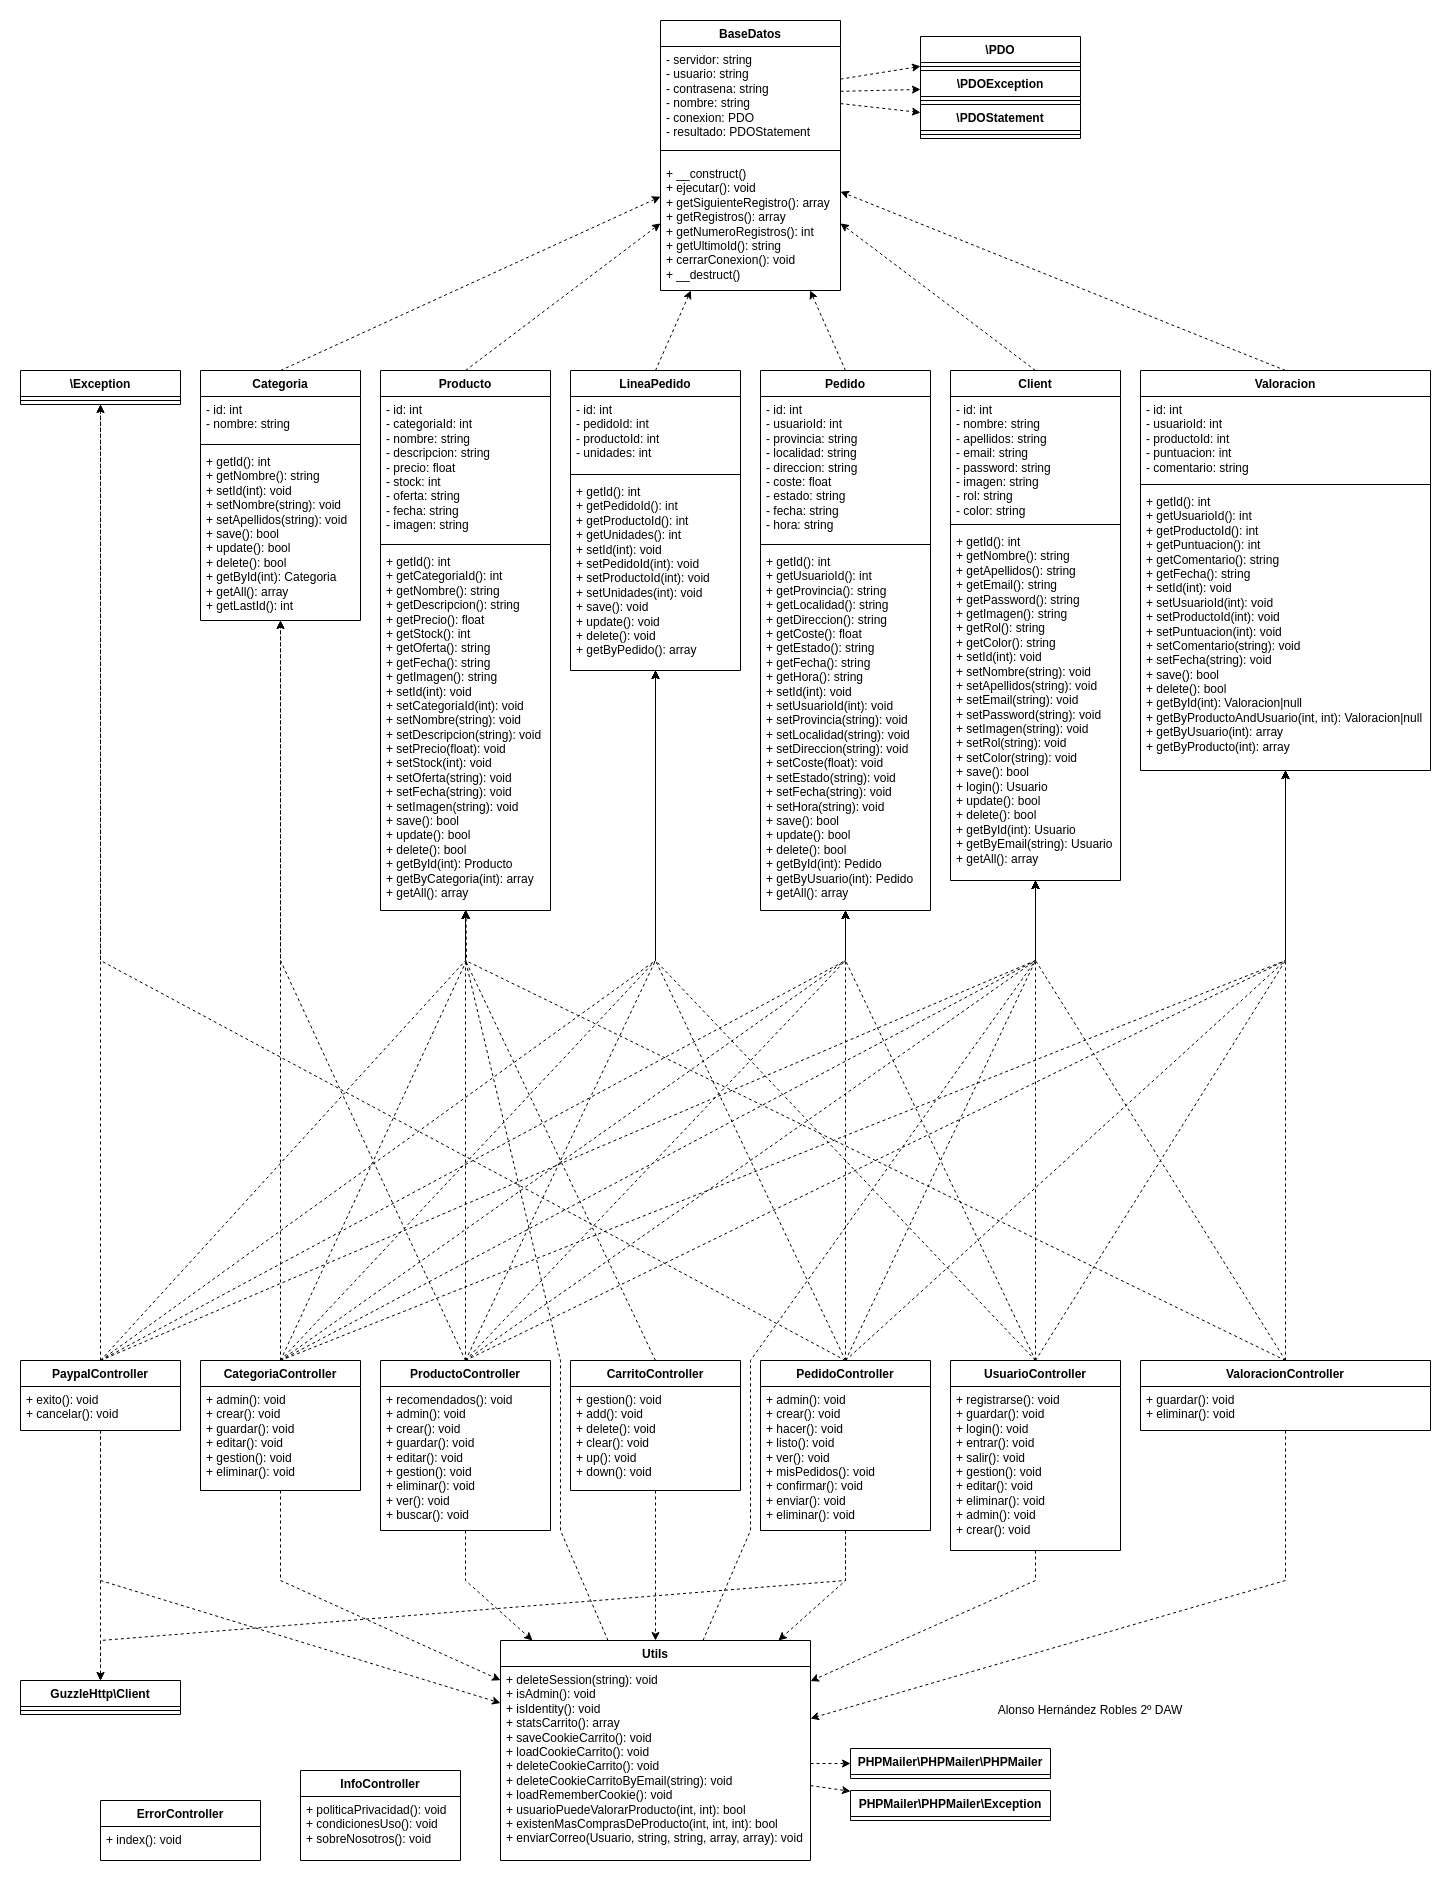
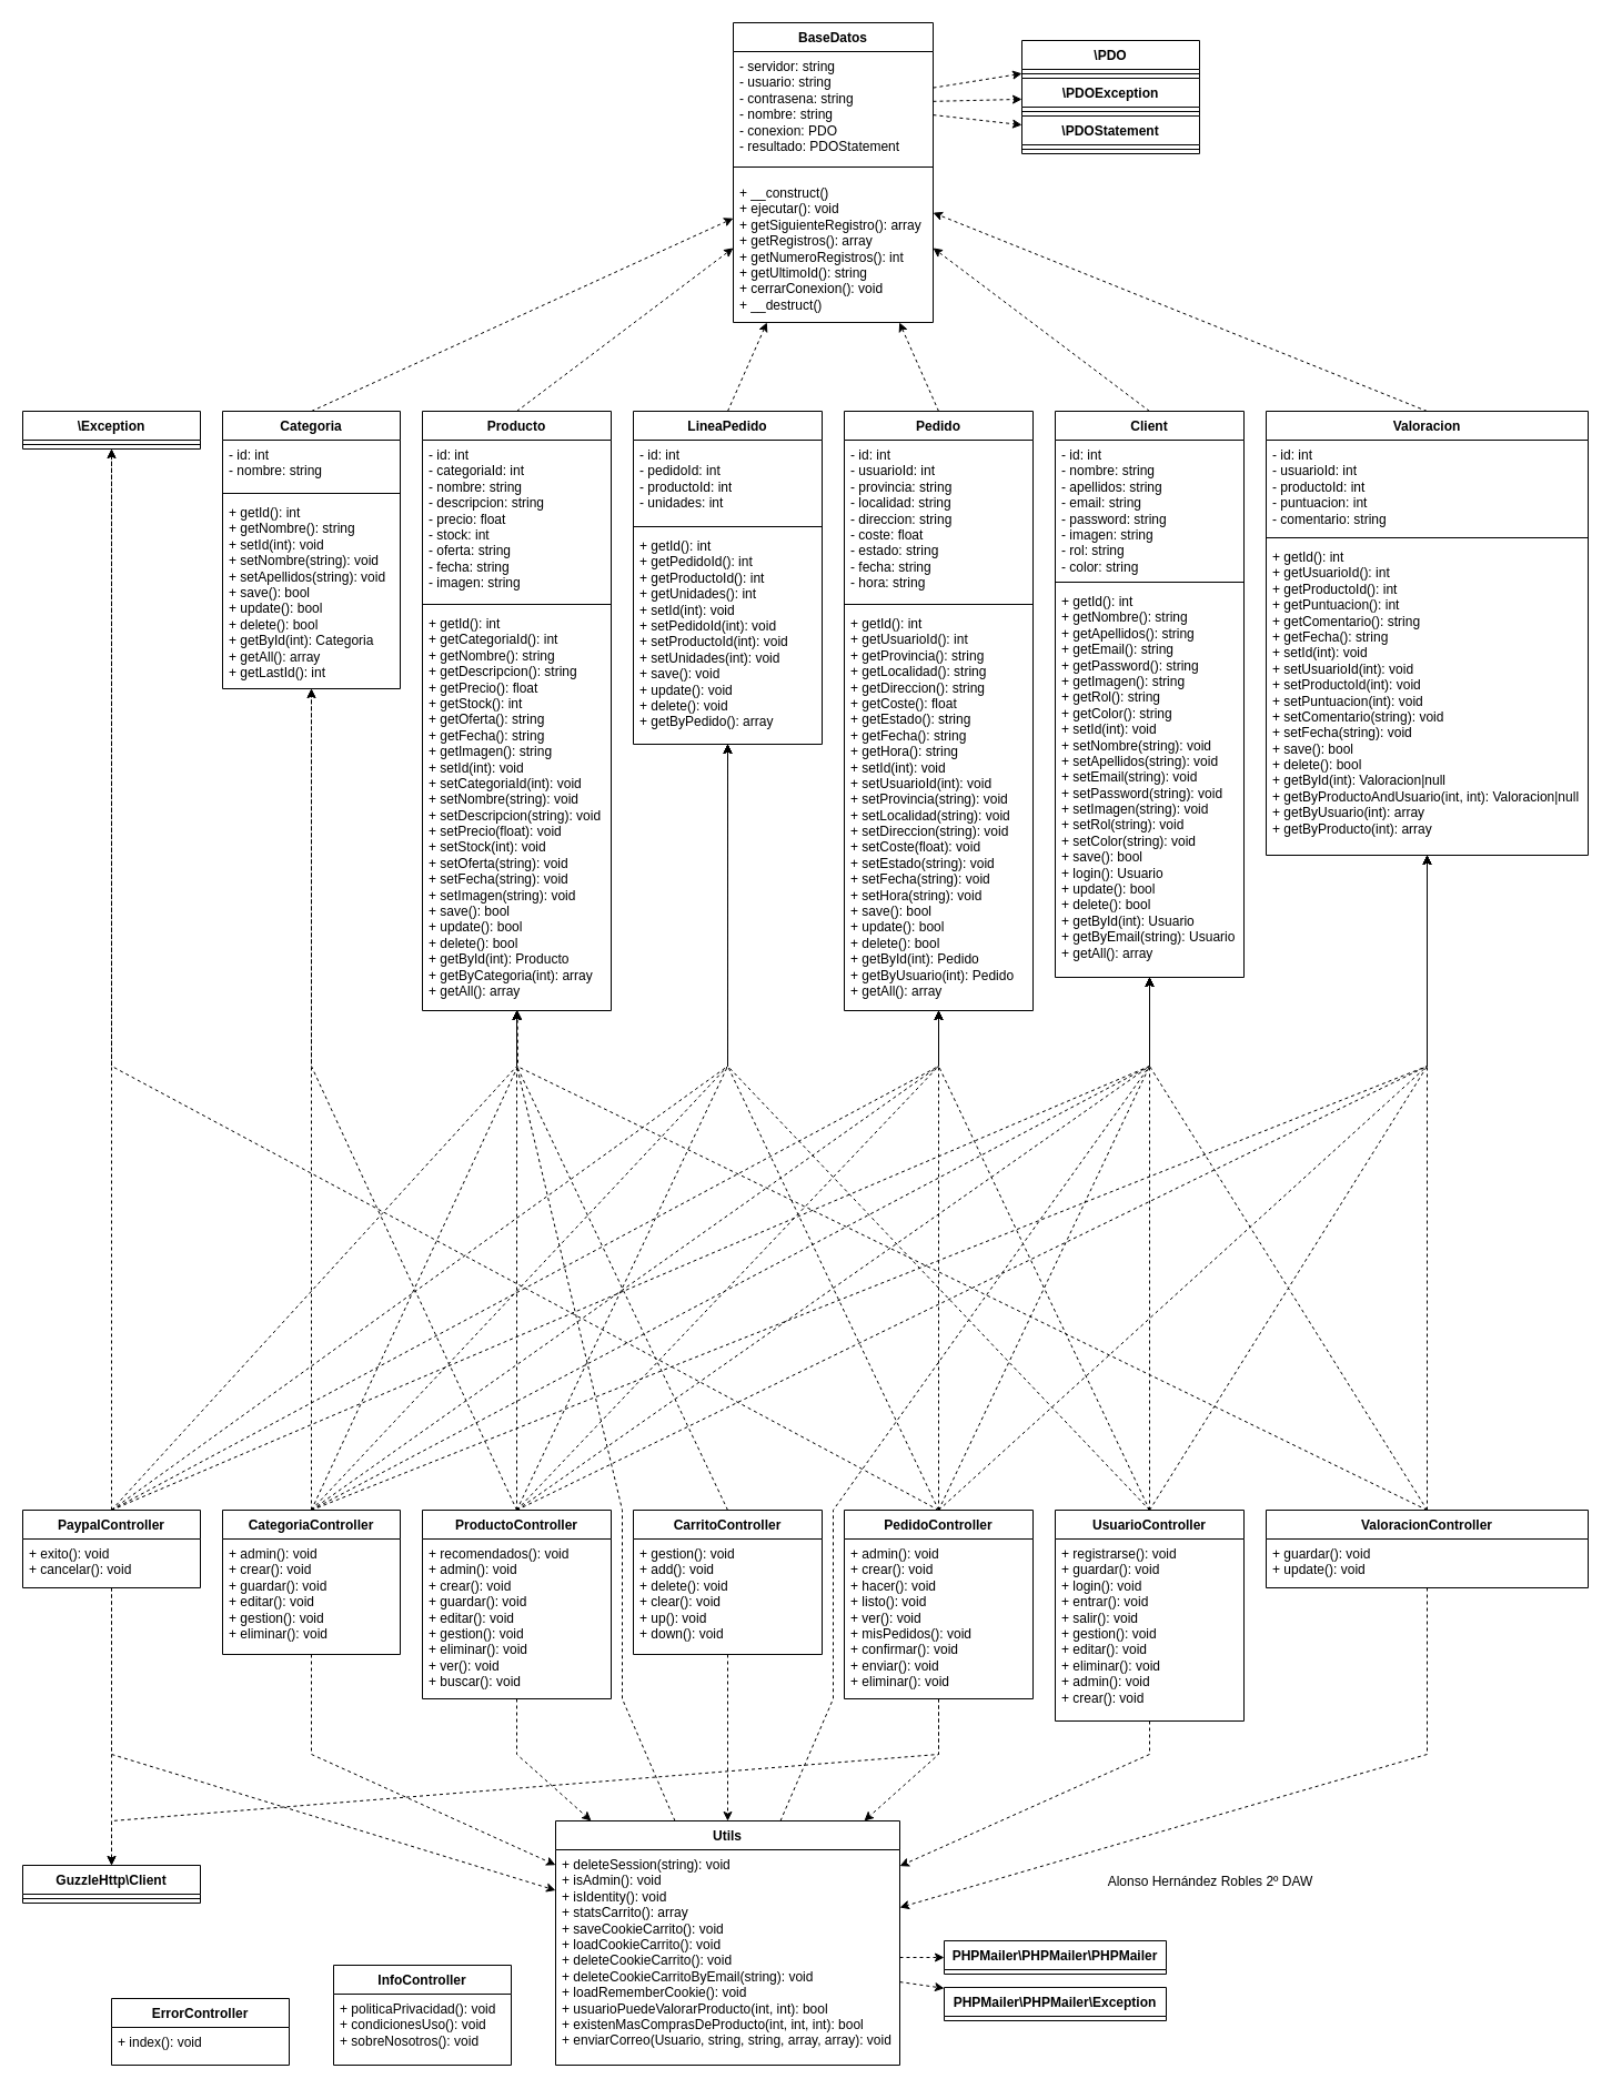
- <mxCell id="59" value="+ guardar(): void&lt;div&gt;+ eliminar(): void&lt;/div&gt;" style="text;strokeColor=none;fillColor=none;align=left;verticalAlign=top;spacingLeft=4;spacingRight=4;overflow=hidden;rotatable=0;points=[[0,0.5],[1,0.5]];portConstraint=eastwest;whiteSpace=wrap;html=1;" parent="58" vertex="1"><mxGeometry y="26" width="290" height="44" as="geometry" /></mxCell>
+ <mxCell id="59" value="+ guardar(): void&lt;div&gt;+ update(): void&lt;/div&gt;" style="text;strokeColor=none;fillColor=none;align=left;verticalAlign=top;spacingLeft=4;spacingRight=4;overflow=hidden;rotatable=0;points=[[0,0.5],[1,0.5]];portConstraint=eastwest;whiteSpace=wrap;html=1;" parent="58" vertex="1"><mxGeometry y="26" width="290" height="44" as="geometry" /></mxCell>
- <mxCell id="56" value="Alonso Hernández Robles 2º DAW" style="text;html=1;align=center;verticalAlign=middle;whiteSpace=wrap;rounded=0;" parent="1" vertex="1"><mxGeometry x="970" y="1695" width="240" height="30" as="geometry" /></mxCell>
+ <mxCell id="56" value="Alonso Hernández Robles 2º DAW" style="text;html=1;align=center;verticalAlign=middle;whiteSpace=wrap;rounded=0;" parent="1" vertex="1"><mxGeometry x="970" y="1680" width="240" height="30" as="geometry" /></mxCell>
